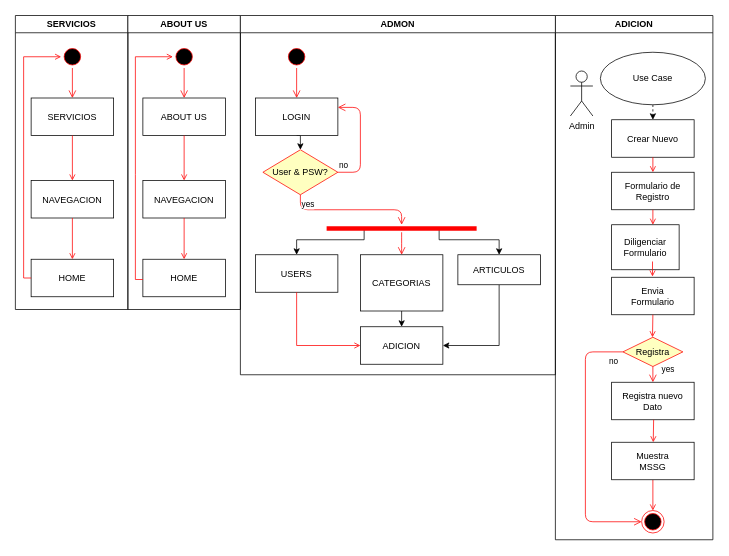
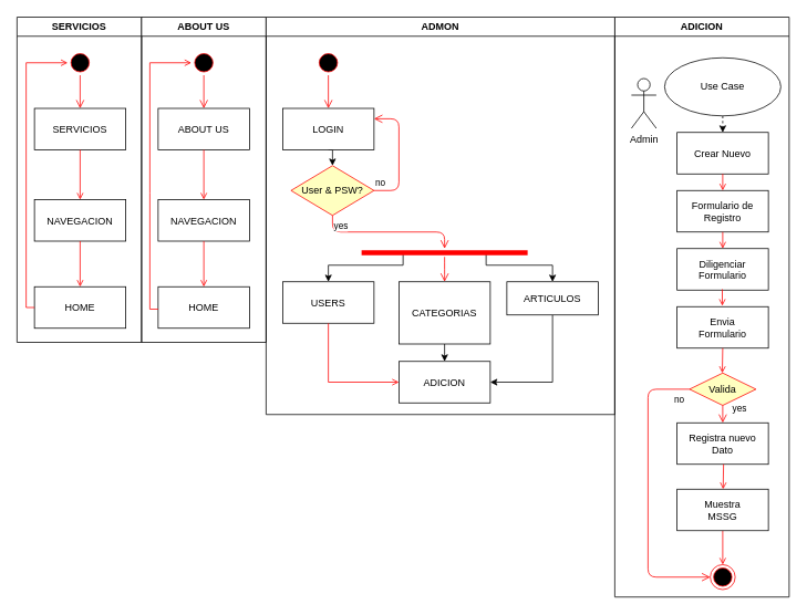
- <mxCell id="28" value="Diligenciar&#10;Formulario" style="" vertex="1" parent="20"><mxGeometry x="75" y="279" width="90" height="60" as="geometry" /></mxCell>
+ <mxCell id="28" value="Diligenciar&#10;Formulario" style="" vertex="1" parent="20"><mxGeometry x="75" y="279" width="110" height="50" as="geometry" /></mxCell>
- <mxCell id="30" value="Registra" style="rhombus;whiteSpace=wrap;html=1;fillColor=#ffffc0;strokeColor=#ff0000;" vertex="1" parent="20"><mxGeometry x="90" y="429" width="80" height="39" as="geometry" /></mxCell>
+ <mxCell id="30" value="Valida" style="rhombus;whiteSpace=wrap;html=1;fillColor=#ffffc0;strokeColor=#ff0000;" vertex="1" parent="20"><mxGeometry x="90" y="429" width="80" height="39" as="geometry" /></mxCell>
